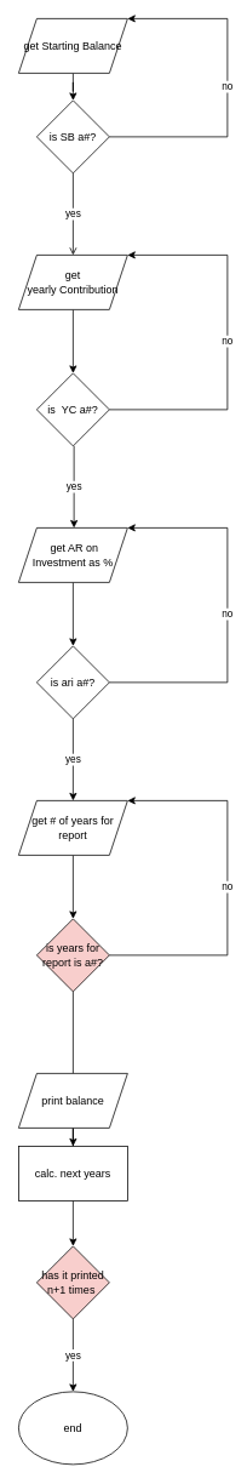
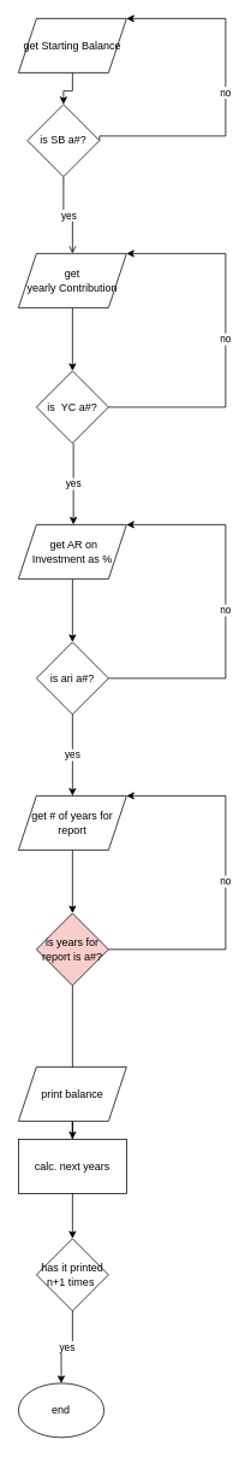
- <mxCell id="6" value="is SB a#?" style="rhombus;whiteSpace=wrap;html=1;" parent="1" vertex="1"><mxGeometry x="40" y="110" width="80" height="80" as="geometry" /></mxCell>
+ <mxCell id="6" value="is SB a#?" style="rhombus;whiteSpace=wrap;html=1;" parent="1" vertex="1"><mxGeometry x="30" y="115" width="80" height="80" as="geometry" /></mxCell>
- <mxCell id="27" value="has it printed n+1 times&amp;nbsp;" style="rhombus;whiteSpace=wrap;html=1;fillColor=#f8cecc;" parent="1" vertex="1"><mxGeometry x="40" y="1370" width="80" height="80" as="geometry" /></mxCell>
+ <mxCell id="27" value="has it printed n+1 times&amp;nbsp;" style="rhombus;whiteSpace=wrap;html=1;" parent="1" vertex="1"><mxGeometry x="40" y="1370" width="80" height="80" as="geometry" /></mxCell>
- <mxCell id="28" value="end" style="ellipse;whiteSpace=wrap;html=1;" parent="1" vertex="1"><mxGeometry x="20" y="1530" width="120" height="80" as="geometry" /></mxCell>
+ <mxCell id="28" value="end" style="ellipse;whiteSpace=wrap;html=1;" parent="1" vertex="1"><mxGeometry x="20" y="1530" width="95" height="60" as="geometry" /></mxCell>
